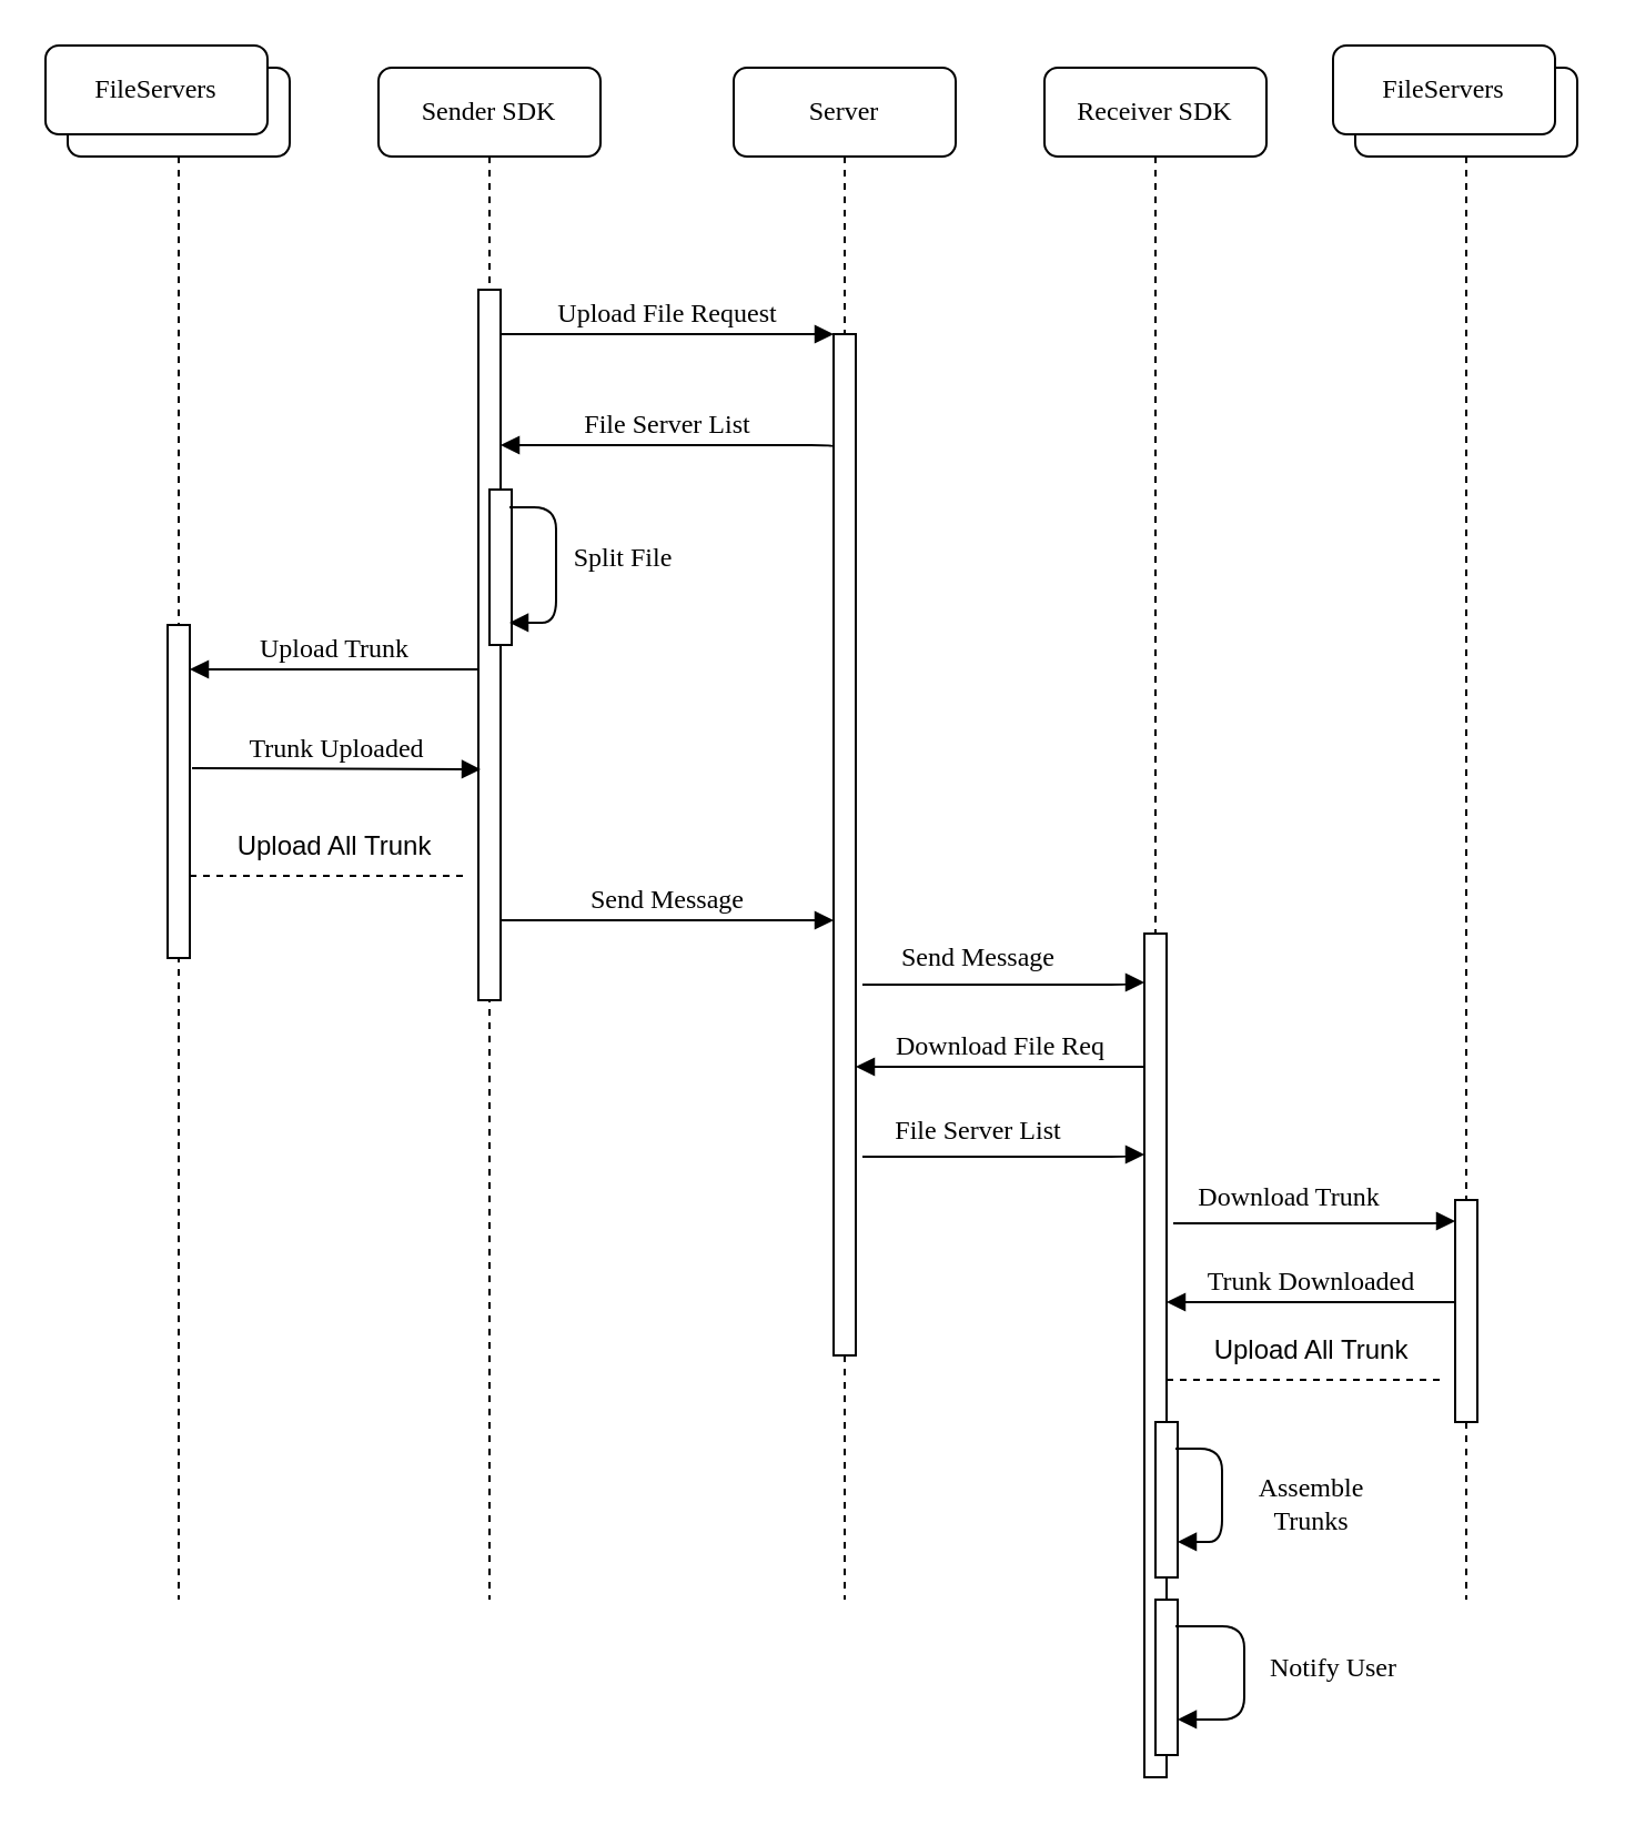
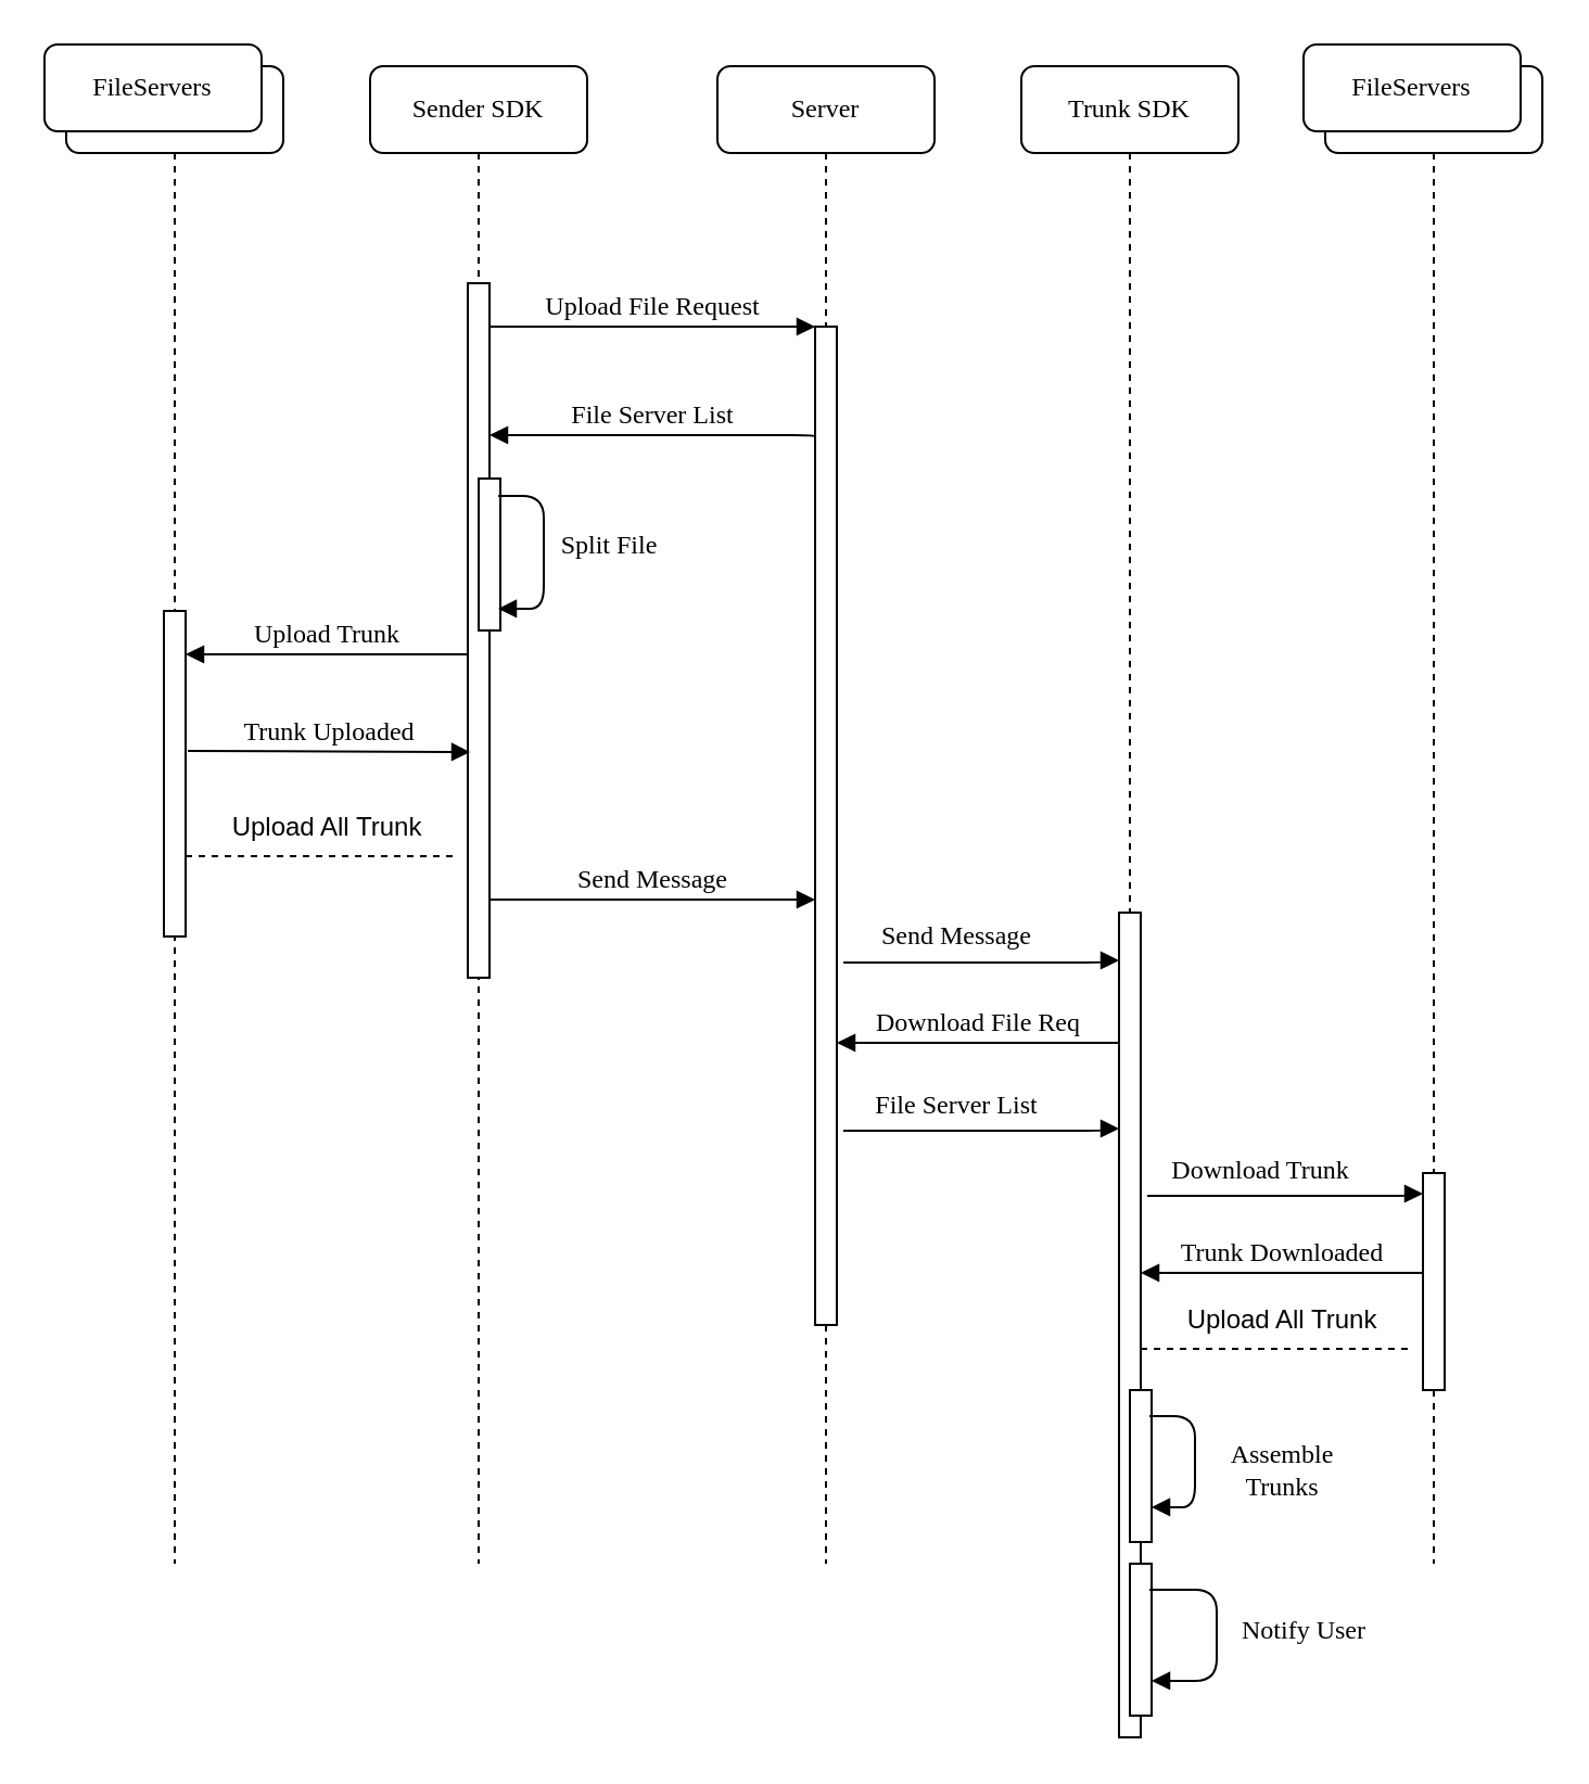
- <mxCell id="6" value="Receiver SDK" style="shape=umlLifeline;perimeter=lifelinePerimeter;whiteSpace=wrap;html=1;container=1;collapsible=0;recursiveResize=0;outlineConnect=0;rounded=1;shadow=0;comic=0;labelBackgroundColor=none;strokeWidth=1;fontFamily=Verdana;fontSize=12;align=center;" parent="1" vertex="1"><mxGeometry x="470" y="30" width="100" height="690" as="geometry" /></mxCell>
+ <mxCell id="6" value="Trunk SDK" style="shape=umlLifeline;perimeter=lifelinePerimeter;whiteSpace=wrap;html=1;container=1;collapsible=0;recursiveResize=0;outlineConnect=0;rounded=1;shadow=0;comic=0;labelBackgroundColor=none;strokeWidth=1;fontFamily=Verdana;fontSize=12;align=center;" parent="1" vertex="1"><mxGeometry x="470" y="30" width="100" height="690" as="geometry" /></mxCell>
